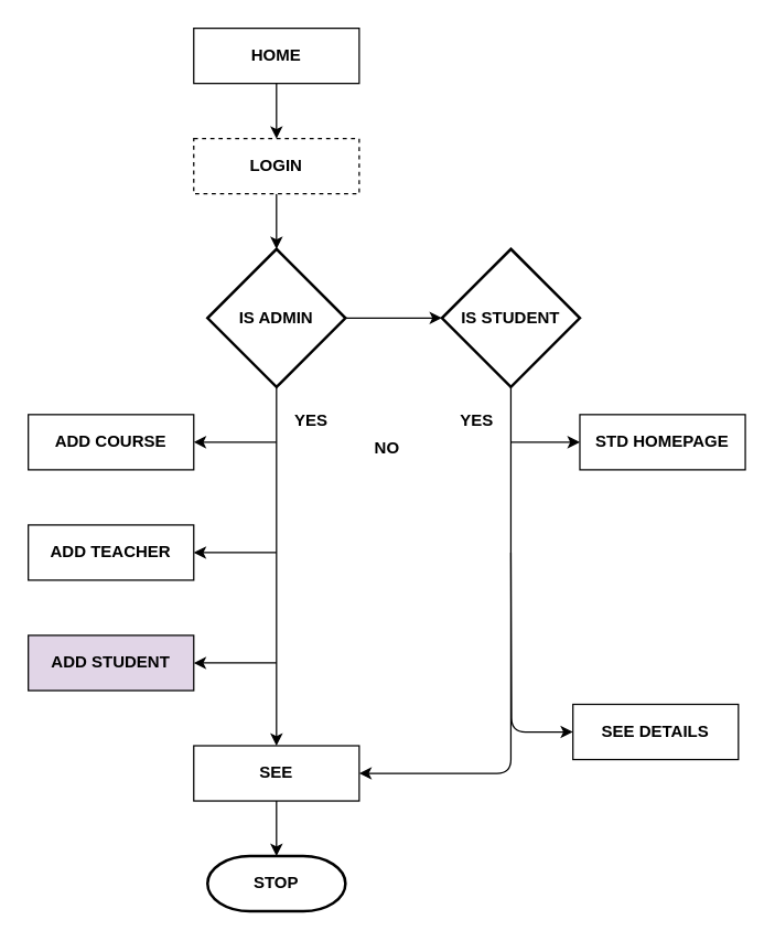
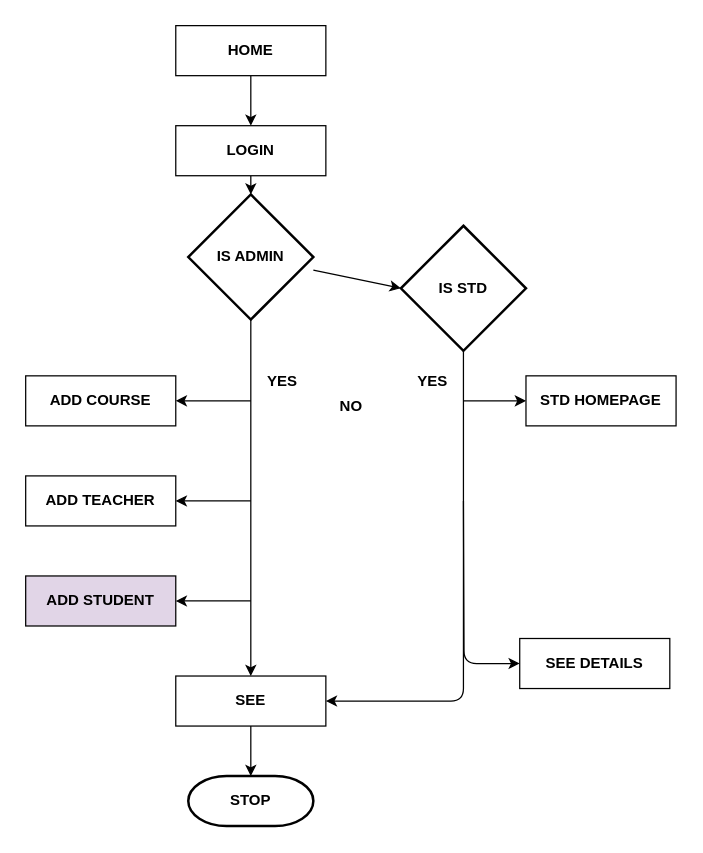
- <mxCell id="6" value="&lt;b&gt;LOGIN&lt;/b&gt;" style="rounded=0;whiteSpace=wrap;html=1;dashed=1;" parent="1" vertex="1"><mxGeometry x="140" y="100" width="120" height="40" as="geometry" /></mxCell>
+ <mxCell id="6" value="&lt;b&gt;LOGIN&lt;/b&gt;" style="rounded=0;whiteSpace=wrap;html=1;" parent="1" vertex="1"><mxGeometry x="140" y="100" width="120" height="40" as="geometry" /></mxCell>
- <mxCell id="9" value="&lt;b&gt;IS ADMIN&lt;/b&gt;" style="strokeWidth=2;html=1;shape=mxgraph.flowchart.decision;whiteSpace=wrap;" parent="1" vertex="1"><mxGeometry x="150" y="180" width="100" height="100" as="geometry" /></mxCell>
+ <mxCell id="9" value="&lt;b&gt;IS ADMIN&lt;/b&gt;" style="strokeWidth=2;html=1;shape=mxgraph.flowchart.decision;whiteSpace=wrap;" parent="1" vertex="1"><mxGeometry x="150" y="155" width="100" height="100" as="geometry" /></mxCell>
- <mxCell id="11" value="&lt;b&gt;IS STUDENT&lt;/b&gt;" style="strokeWidth=2;html=1;shape=mxgraph.flowchart.decision;whiteSpace=wrap;" parent="1" vertex="1"><mxGeometry x="320" y="180" width="100" height="100" as="geometry" /></mxCell>
+ <mxCell id="11" value="&lt;b&gt;IS STD&lt;/b&gt;" style="strokeWidth=2;html=1;shape=mxgraph.flowchart.decision;whiteSpace=wrap;" parent="1" vertex="1"><mxGeometry x="320" y="180" width="100" height="100" as="geometry" /></mxCell>
